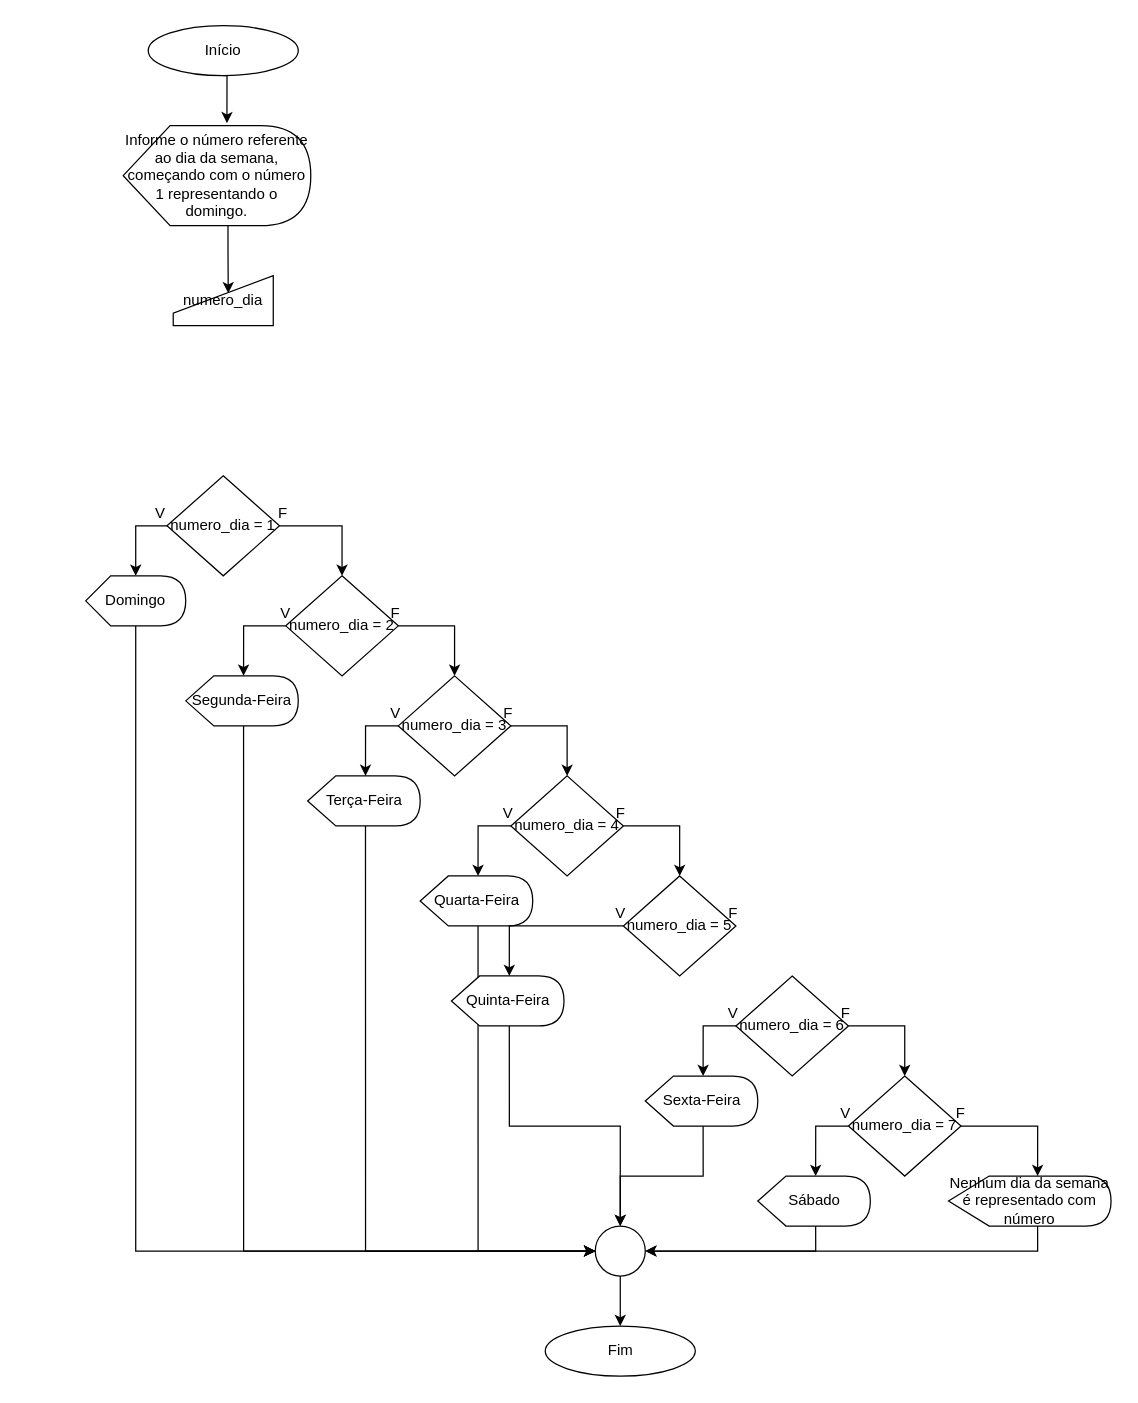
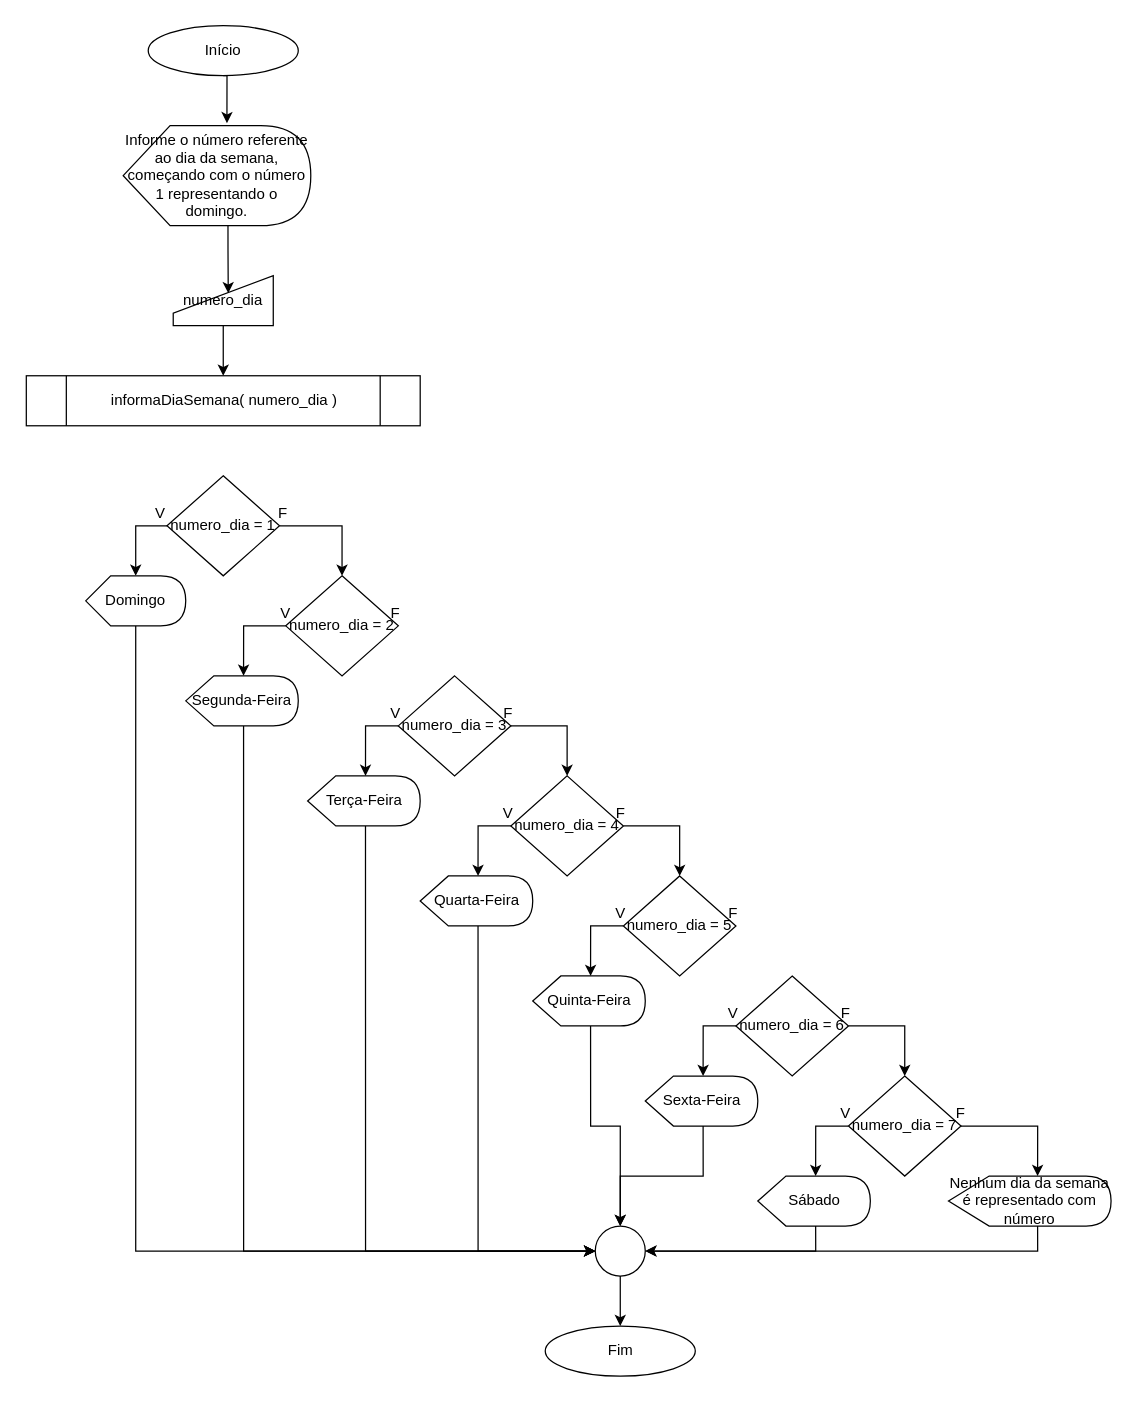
+ <mxCell id="8" style="edgeStyle=orthogonalEdgeStyle;rounded=0;orthogonalLoop=1;jettySize=auto;html=1;exitX=0.5;exitY=1;exitDx=0;exitDy=0;entryX=0.5;entryY=0;entryDx=0;entryDy=0;" parent="1" source="9" target="5" edge="1"><mxGeometry relative="1" as="geometry" /></mxCell>
+ <mxCell id="5" value="informaDiaSemana( numero_dia )" style="shape=process;whiteSpace=wrap;html=1;backgroundOutline=1;" parent="1" vertex="1"><mxGeometry x="20.5" y="300" width="315" height="40" as="geometry" /></mxCell>
- <mxCell id="19" style="edgeStyle=orthogonalEdgeStyle;rounded=0;orthogonalLoop=1;jettySize=auto;html=1;exitX=1;exitY=0.5;exitDx=0;exitDy=0;entryX=0.5;entryY=0;entryDx=0;entryDy=0;" edge="1" parent="1" source="21" target="24"><mxGeometry relative="1" as="geometry" /></mxCell>
- <mxCell id="35" value="Quinta-Feira" style="shape=display;whiteSpace=wrap;html=1;" vertex="1" parent="1"><mxGeometry x="360.5" y="780" width="90" height="40" as="geometry" /></mxCell>
+ <mxCell id="35" value="Quinta-Feira" style="shape=display;whiteSpace=wrap;html=1;" vertex="1" parent="1"><mxGeometry x="425.5" y="780" width="90" height="40" as="geometry" /></mxCell>
